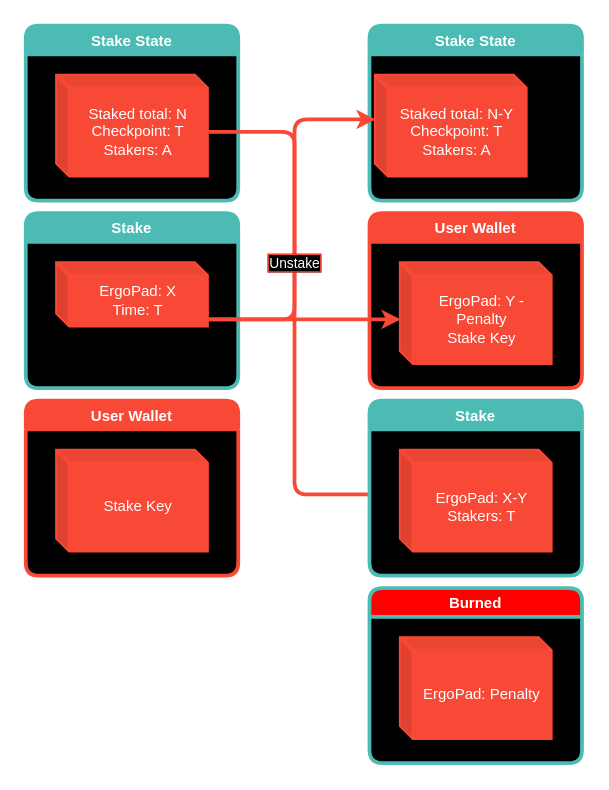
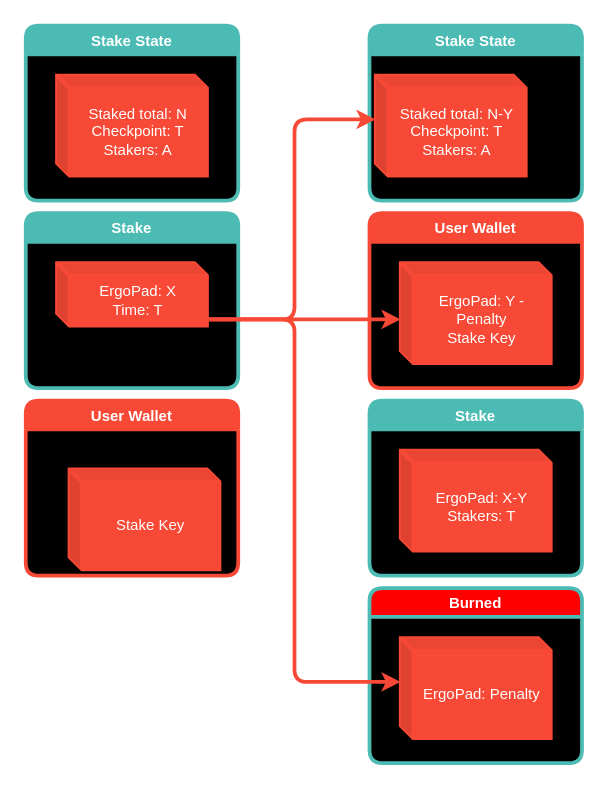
- <mxCell id="14" value="Unstake" style="edgeStyle=orthogonalEdgeStyle;rounded=1;orthogonalLoop=1;jettySize=auto;html=1;exitX=0;exitY=0;exitDx=120;exitDy=45;exitPerimeter=0;labelBackgroundColor=#000000;strokeColor=#F84936;fontColor=#FFFFFF;strokeWidth=3;labelBorderColor=#F84936;entryX=0;entryY=0;entryDx=0;entryDy=35;entryPerimeter=0;" parent="1" source="7" target="18" edge="1"><mxGeometry x="-0.213" relative="1" as="geometry"><Array as="points"><mxPoint x="235" y="105" /><mxPoint x="235" y="395" /></Array><mxPoint x="370" y="373" as="targetPoint" /><mxPoint as="offset" /></mxGeometry></mxCell>
- <mxCell id="16" value="Stake Key" style="shape=cube;whiteSpace=wrap;html=1;boundedLbl=1;backgroundOutline=1;darkOpacity=0.05;darkOpacity2=0.1;rounded=1;labelBorderColor=none;fontColor=#FFFFFF;strokeColor=#F84936;strokeWidth=3;fillColor=#F84936;size=10;" parent="15" vertex="1"><mxGeometry x="25" y="40" width="120" height="80" as="geometry" /></mxCell>
+ <mxCell id="16" value="Stake Key" style="shape=cube;whiteSpace=wrap;html=1;boundedLbl=1;backgroundOutline=1;darkOpacity=0.05;darkOpacity2=0.1;rounded=1;labelBorderColor=none;fontColor=#FFFFFF;strokeColor=#F84936;strokeWidth=3;fillColor=#F84936;size=10;" parent="15" vertex="1"><mxGeometry x="35" y="55" width="120" height="80" as="geometry" /></mxCell>
+ <mxCell id="19" value="" style="edgeStyle=orthogonalEdgeStyle;rounded=1;orthogonalLoop=1;jettySize=auto;html=1;exitX=0;exitY=0;exitDx=120;exitDy=45;exitPerimeter=0;labelBackgroundColor=#000000;strokeColor=#F84936;fontColor=#FFFFFF;strokeWidth=3;labelBorderColor=#F84936;entryX=0;entryY=0;entryDx=0;entryDy=35;entryPerimeter=0;" edge="1" parent="1" source="5" target="9"><mxGeometry x="-0.213" relative="1" as="geometry"><Array as="points"><mxPoint x="235" y="255" /><mxPoint x="235" y="545" /></Array><mxPoint x="332.04" y="265.04" as="targetPoint" /><mxPoint x="175" y="415" as="sourcePoint" /><mxPoint as="offset" /></mxGeometry></mxCell>
